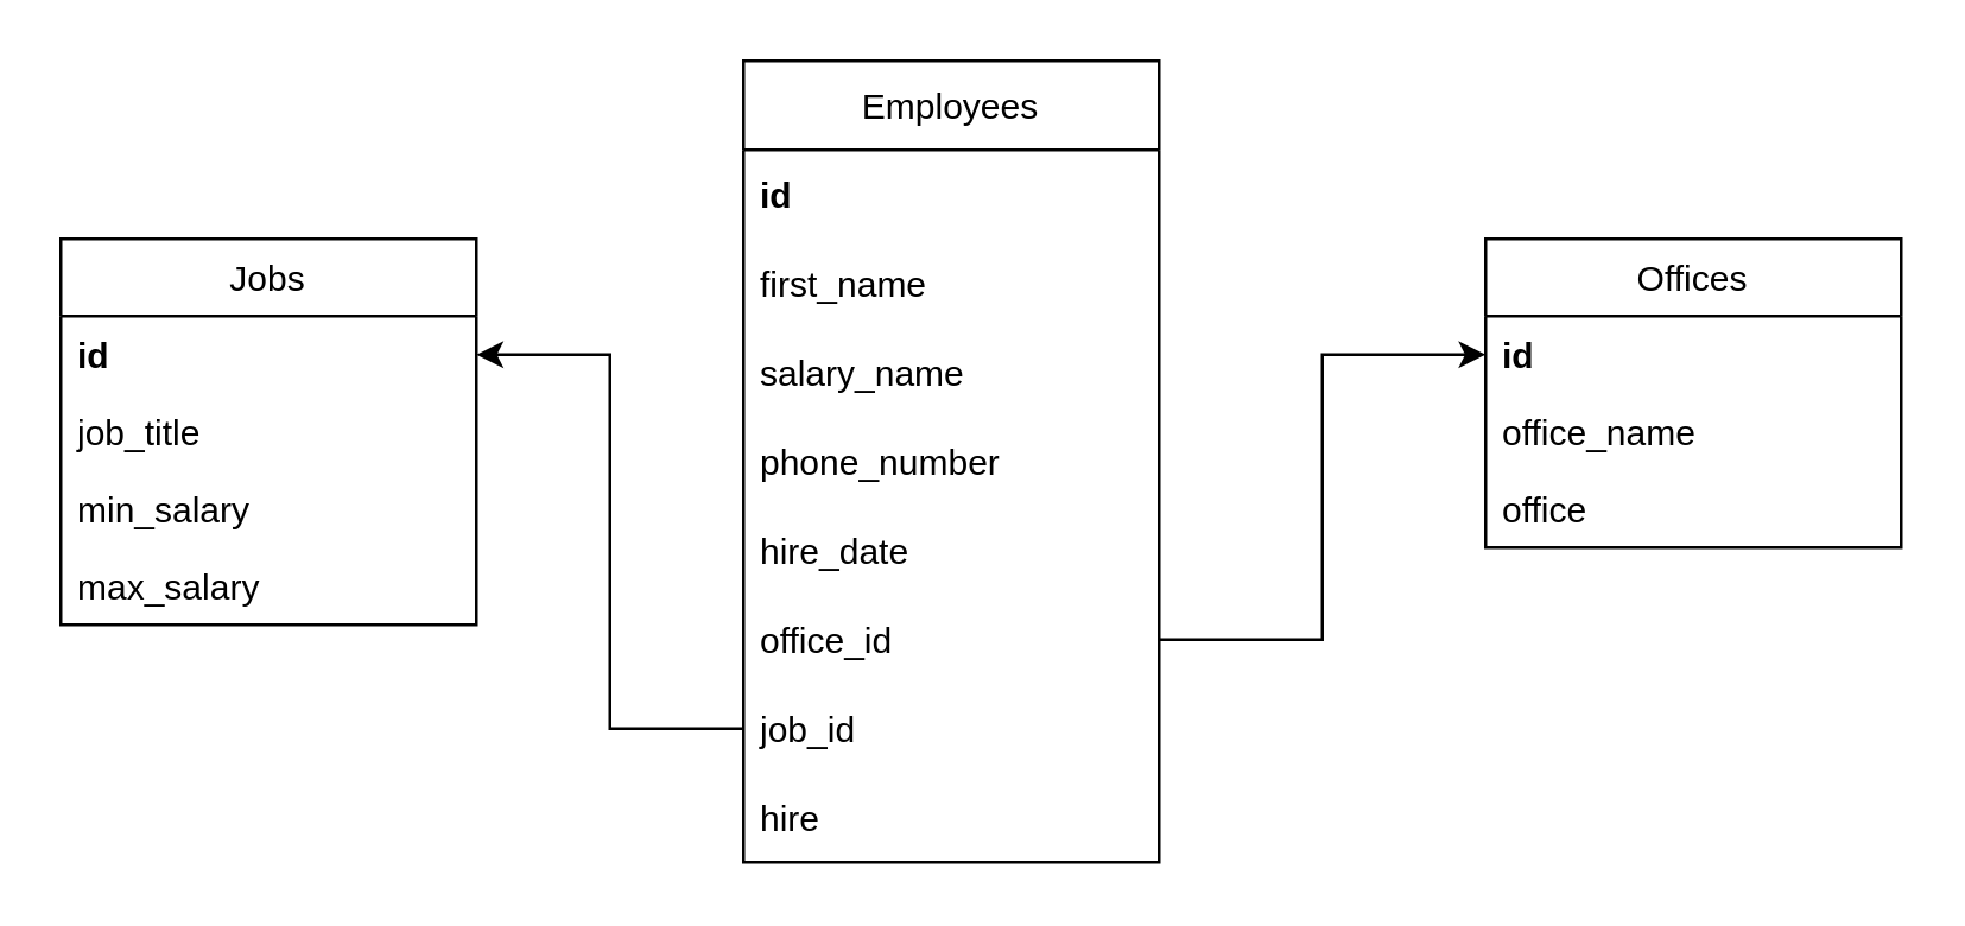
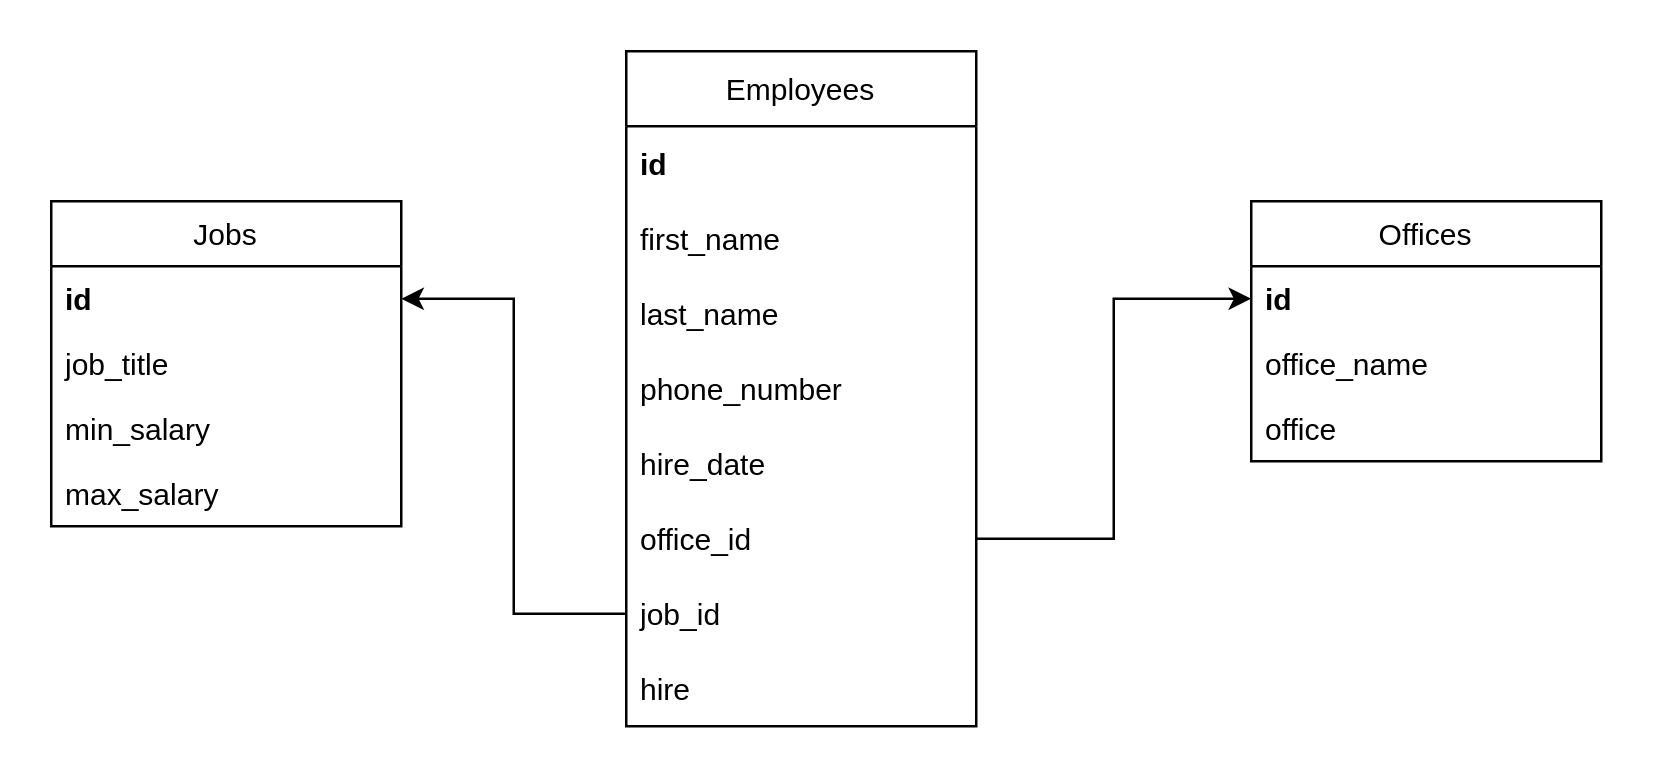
- <mxCell id="5" value="salary_name" style="text;strokeColor=none;fillColor=none;align=left;verticalAlign=middle;spacingLeft=4;spacingRight=4;overflow=hidden;points=[[0,0.5],[1,0.5]];portConstraint=eastwest;rotatable=0;" vertex="1" parent="2"><mxGeometry y="90" width="140" height="30" as="geometry" /></mxCell>
+ <mxCell id="5" value="last_name" style="text;strokeColor=none;fillColor=none;align=left;verticalAlign=middle;spacingLeft=4;spacingRight=4;overflow=hidden;points=[[0,0.5],[1,0.5]];portConstraint=eastwest;rotatable=0;" vertex="1" parent="2"><mxGeometry y="90" width="140" height="30" as="geometry" /></mxCell>
